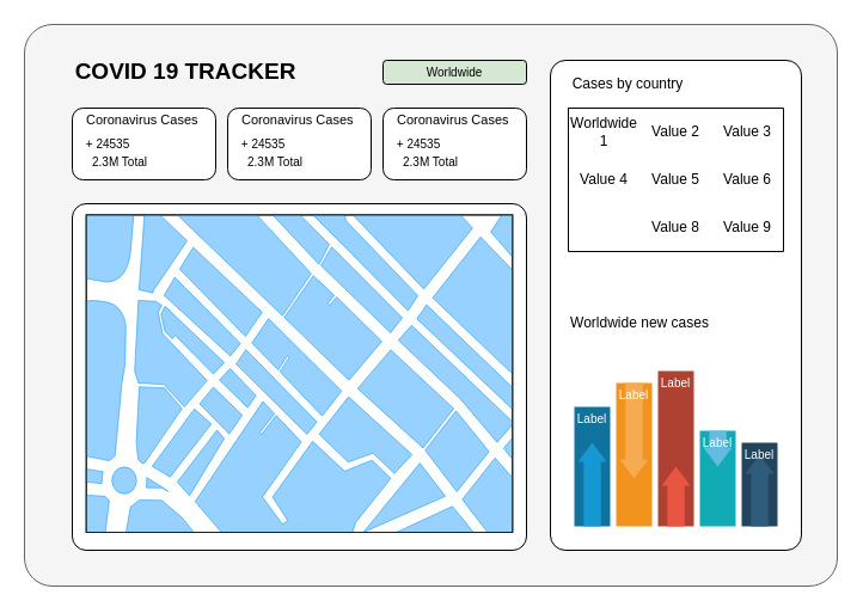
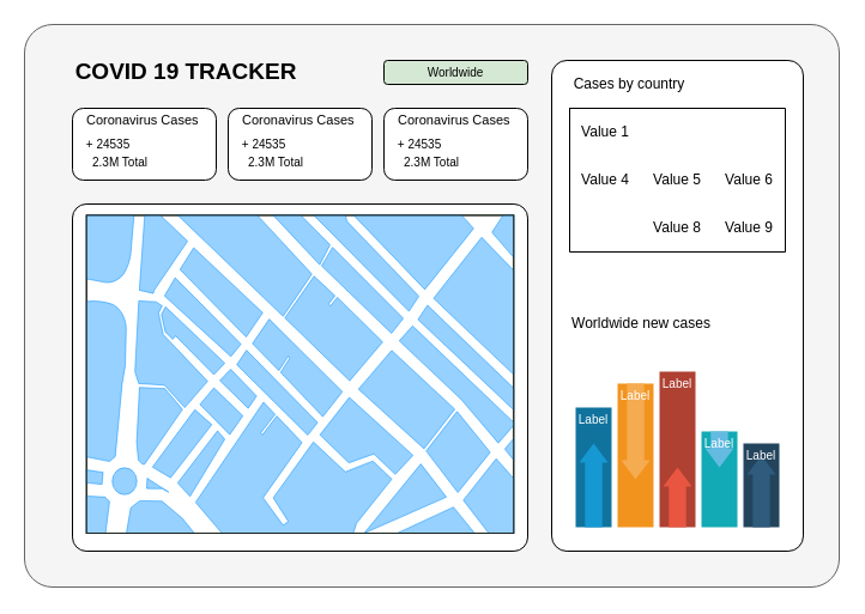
- <mxCell id="39" value="Worldwide 1" style="shape=partialRectangle;html=1;whiteSpace=wrap;connectable=0;fillColor=none;top=0;left=0;bottom=0;right=0;overflow=hidden;" vertex="1" parent="38"><mxGeometry width="60" height="40" as="geometry" /></mxCell>
+ <mxCell id="39" value="Value 1" style="shape=partialRectangle;html=1;whiteSpace=wrap;connectable=0;fillColor=none;top=0;left=0;bottom=0;right=0;overflow=hidden;" vertex="1" parent="38"><mxGeometry width="60" height="40" as="geometry" /></mxCell>
- <mxCell id="40" value="Value 2" style="shape=partialRectangle;html=1;whiteSpace=wrap;connectable=0;fillColor=none;top=0;left=0;bottom=0;right=0;overflow=hidden;" vertex="1" parent="38"><mxGeometry x="60" width="60" height="40" as="geometry" /></mxCell>
- <mxCell id="41" value="Value 3" style="shape=partialRectangle;html=1;whiteSpace=wrap;connectable=0;fillColor=none;top=0;left=0;bottom=0;right=0;overflow=hidden;" vertex="1" parent="38"><mxGeometry x="120" width="60" height="40" as="geometry" /></mxCell>
